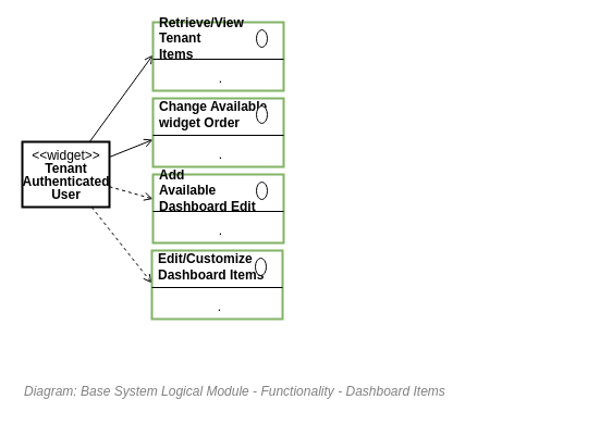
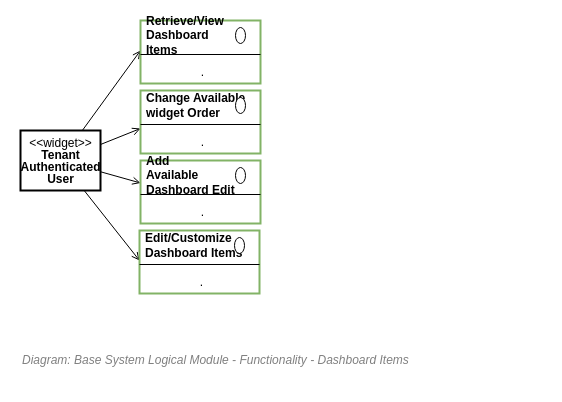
- <mxCell id="9" value="Retrieve/View&lt;br&gt;Tenant&lt;br&gt;Items" style="html=1;align=left;spacingLeft=4;verticalAlign=middle;strokeColor=none;fillColor=none;fontStyle=1" vertex="1" parent="8"><mxGeometry width="120" height="30" as="geometry" /></mxCell>
+ <mxCell id="9" value="Retrieve/View&lt;br&gt;Dashboard&lt;br&gt;Items" style="html=1;align=left;spacingLeft=4;verticalAlign=middle;strokeColor=none;fillColor=none;fontStyle=1" vertex="1" parent="8"><mxGeometry width="120" height="30" as="geometry" /></mxCell>
- <mxCell id="5" style="edgeStyle=none;rounded=0;orthogonalLoop=1;jettySize=auto;html=1;entryX=0;entryY=0.75;entryDx=0;entryDy=0;endArrow=open;endFill=0;dashed=1;" edge="1" parent="1" source="7" target="14"><mxGeometry relative="1" as="geometry" /></mxCell>
+ <mxCell id="5" style="edgeStyle=none;rounded=0;orthogonalLoop=1;jettySize=auto;html=1;entryX=0;entryY=0.75;entryDx=0;entryDy=0;endArrow=open;endFill=0;" edge="1" parent="1" source="7" target="14"><mxGeometry relative="1" as="geometry" /></mxCell>
- <mxCell id="6" style="edgeStyle=none;rounded=0;orthogonalLoop=1;jettySize=auto;html=1;entryX=0;entryY=1;entryDx=0;entryDy=0;endArrow=open;endFill=0;dashed=1;" edge="1" parent="1" source="7" target="24"><mxGeometry relative="1" as="geometry" /></mxCell>
+ <mxCell id="6" style="edgeStyle=none;rounded=0;orthogonalLoop=1;jettySize=auto;html=1;entryX=0;entryY=1;entryDx=0;entryDy=0;endArrow=open;endFill=0;" edge="1" parent="1" source="7" target="24"><mxGeometry relative="1" as="geometry" /></mxCell>
